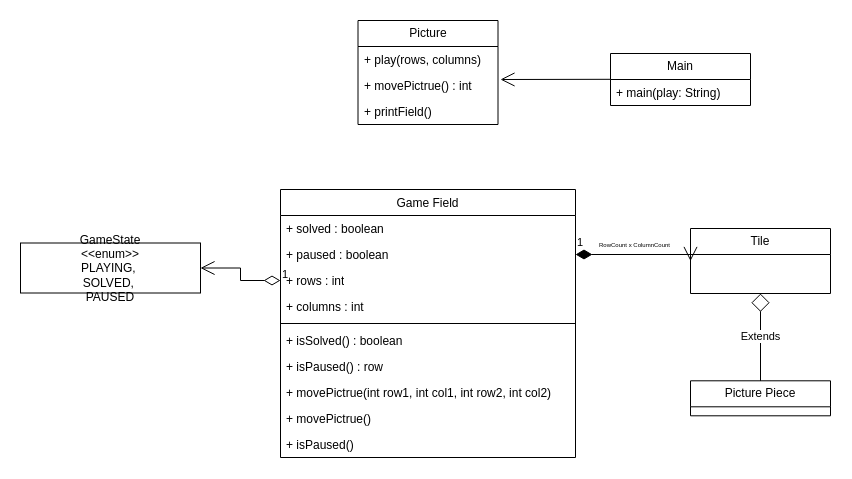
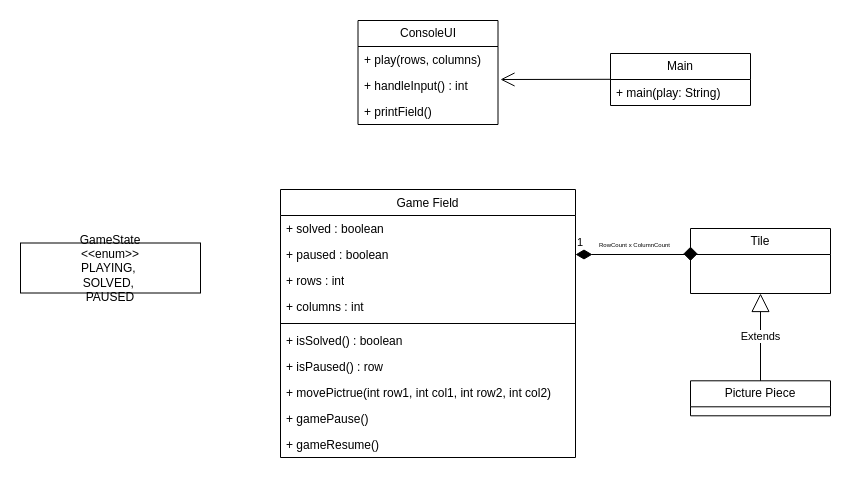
- <mxCell id="11" value="Picture" style="swimlane;fontStyle=0;childLayout=stackLayout;horizontal=1;startSize=26;fillColor=none;horizontalStack=0;resizeParent=1;resizeParentMax=0;resizeLast=0;collapsible=1;marginBottom=0;whiteSpace=wrap;html=1;" parent="1" vertex="1"><mxGeometry x="357.5" y="20" width="140" height="104" as="geometry" /></mxCell>
+ <mxCell id="11" value="ConsoleUI" style="swimlane;fontStyle=0;childLayout=stackLayout;horizontal=1;startSize=26;fillColor=none;horizontalStack=0;resizeParent=1;resizeParentMax=0;resizeLast=0;collapsible=1;marginBottom=0;whiteSpace=wrap;html=1;" parent="1" vertex="1"><mxGeometry x="357.5" y="20" width="140" height="104" as="geometry" /></mxCell>
- <mxCell id="13" value="+ movePictrue() : int" style="text;strokeColor=none;fillColor=none;align=left;verticalAlign=top;spacingLeft=4;spacingRight=4;overflow=hidden;rotatable=0;points=[[0,0.5],[1,0.5]];portConstraint=eastwest;whiteSpace=wrap;html=1;" parent="11" vertex="1"><mxGeometry y="52" width="140" height="26" as="geometry" /></mxCell>
+ <mxCell id="13" value="+ handleInput() : int" style="text;strokeColor=none;fillColor=none;align=left;verticalAlign=top;spacingLeft=4;spacingRight=4;overflow=hidden;rotatable=0;points=[[0,0.5],[1,0.5]];portConstraint=eastwest;whiteSpace=wrap;html=1;" parent="11" vertex="1"><mxGeometry y="52" width="140" height="26" as="geometry" /></mxCell>
- <mxCell id="3" value="1" style="endArrow=open;html=1;endSize=12;startArrow=diamondThin;startSize=14;startFill=1;edgeStyle=orthogonalEdgeStyle;align=left;verticalAlign=bottom;rounded=0;exitX=1;exitY=0.5;exitDx=0;exitDy=0;entryX=0;entryY=0.5;entryDx=0;entryDy=0;" parent="1" source="18" target="2" edge="1"><mxGeometry x="-1" y="3" relative="1" as="geometry"><mxPoint x="491.78" y="429.948" as="sourcePoint" /><mxPoint x="690" y="254" as="targetPoint" /><Array as="points"><mxPoint x="690" y="254" /></Array></mxGeometry></mxCell>
+ <mxCell id="3" value="1" style="endArrow=diamond;html=1;endSize=12;startArrow=diamondThin;startSize=14;startFill=1;edgeStyle=orthogonalEdgeStyle;align=left;verticalAlign=bottom;rounded=0;exitX=1;exitY=0.5;exitDx=0;exitDy=0;entryX=0;entryY=0.5;entryDx=0;entryDy=0;" parent="1" source="18" target="2" edge="1"><mxGeometry x="-1" y="3" relative="1" as="geometry"><mxPoint x="491.78" y="429.948" as="sourcePoint" /><mxPoint x="690" y="254" as="targetPoint" /><Array as="points"><mxPoint x="690" y="254" /></Array></mxGeometry></mxCell>
- <mxCell id="8" value="1" style="endArrow=open;html=1;endSize=12;startArrow=diamondThin;startSize=14;startFill=0;edgeStyle=orthogonalEdgeStyle;align=left;verticalAlign=bottom;rounded=0;exitX=0;exitY=0.5;exitDx=0;exitDy=0;entryX=1;entryY=0.5;entryDx=0;entryDy=0;" parent="1" source="19" target="7" edge="1"><mxGeometry x="-1" y="3" relative="1" as="geometry"><mxPoint x="565" y="378" as="sourcePoint" /><mxPoint x="745" y="303" as="targetPoint" /></mxGeometry></mxCell>
- <mxCell id="6" value="Extends" style="endArrow=diamond;endSize=16;endFill=0;html=1;rounded=0;exitX=0.5;exitY=0;exitDx=0;exitDy=0;entryX=0.5;entryY=1;entryDx=0;entryDy=0;" parent="1" source="5" target="2" edge="1"><mxGeometry width="160" relative="1" as="geometry"><mxPoint x="950" y="270.3" as="sourcePoint" /><mxPoint x="760" y="270" as="targetPoint" /></mxGeometry></mxCell>
+ <mxCell id="6" value="Extends" style="endArrow=block;endSize=16;endFill=0;html=1;rounded=0;exitX=0.5;exitY=0;exitDx=0;exitDy=0;entryX=0.5;entryY=1;entryDx=0;entryDy=0;" parent="1" source="5" target="2" edge="1"><mxGeometry width="160" relative="1" as="geometry"><mxPoint x="950" y="270.3" as="sourcePoint" /><mxPoint x="760" y="270" as="targetPoint" /></mxGeometry></mxCell>
- <mxCell id="25" value="+ movePictrue()" style="text;strokeColor=none;fillColor=none;align=left;verticalAlign=top;spacingLeft=4;spacingRight=4;overflow=hidden;rotatable=0;points=[[0,0.5],[1,0.5]];portConstraint=eastwest;whiteSpace=wrap;html=1;" parent="16" vertex="1"><mxGeometry y="216" width="295" height="26" as="geometry" /></mxCell>
+ <mxCell id="25" value="+ gamePause()" style="text;strokeColor=none;fillColor=none;align=left;verticalAlign=top;spacingLeft=4;spacingRight=4;overflow=hidden;rotatable=0;points=[[0,0.5],[1,0.5]];portConstraint=eastwest;whiteSpace=wrap;html=1;" parent="16" vertex="1"><mxGeometry y="216" width="295" height="26" as="geometry" /></mxCell>
- <mxCell id="26" value="+ isPaused()" style="text;strokeColor=none;fillColor=none;align=left;verticalAlign=top;spacingLeft=4;spacingRight=4;overflow=hidden;rotatable=0;points=[[0,0.5],[1,0.5]];portConstraint=eastwest;whiteSpace=wrap;html=1;" parent="16" vertex="1"><mxGeometry y="242" width="295" height="26" as="geometry" /></mxCell>
+ <mxCell id="26" value="+ gameResume()" style="text;strokeColor=none;fillColor=none;align=left;verticalAlign=top;spacingLeft=4;spacingRight=4;overflow=hidden;rotatable=0;points=[[0,0.5],[1,0.5]];portConstraint=eastwest;whiteSpace=wrap;html=1;" parent="16" vertex="1"><mxGeometry y="242" width="295" height="26" as="geometry" /></mxCell>
